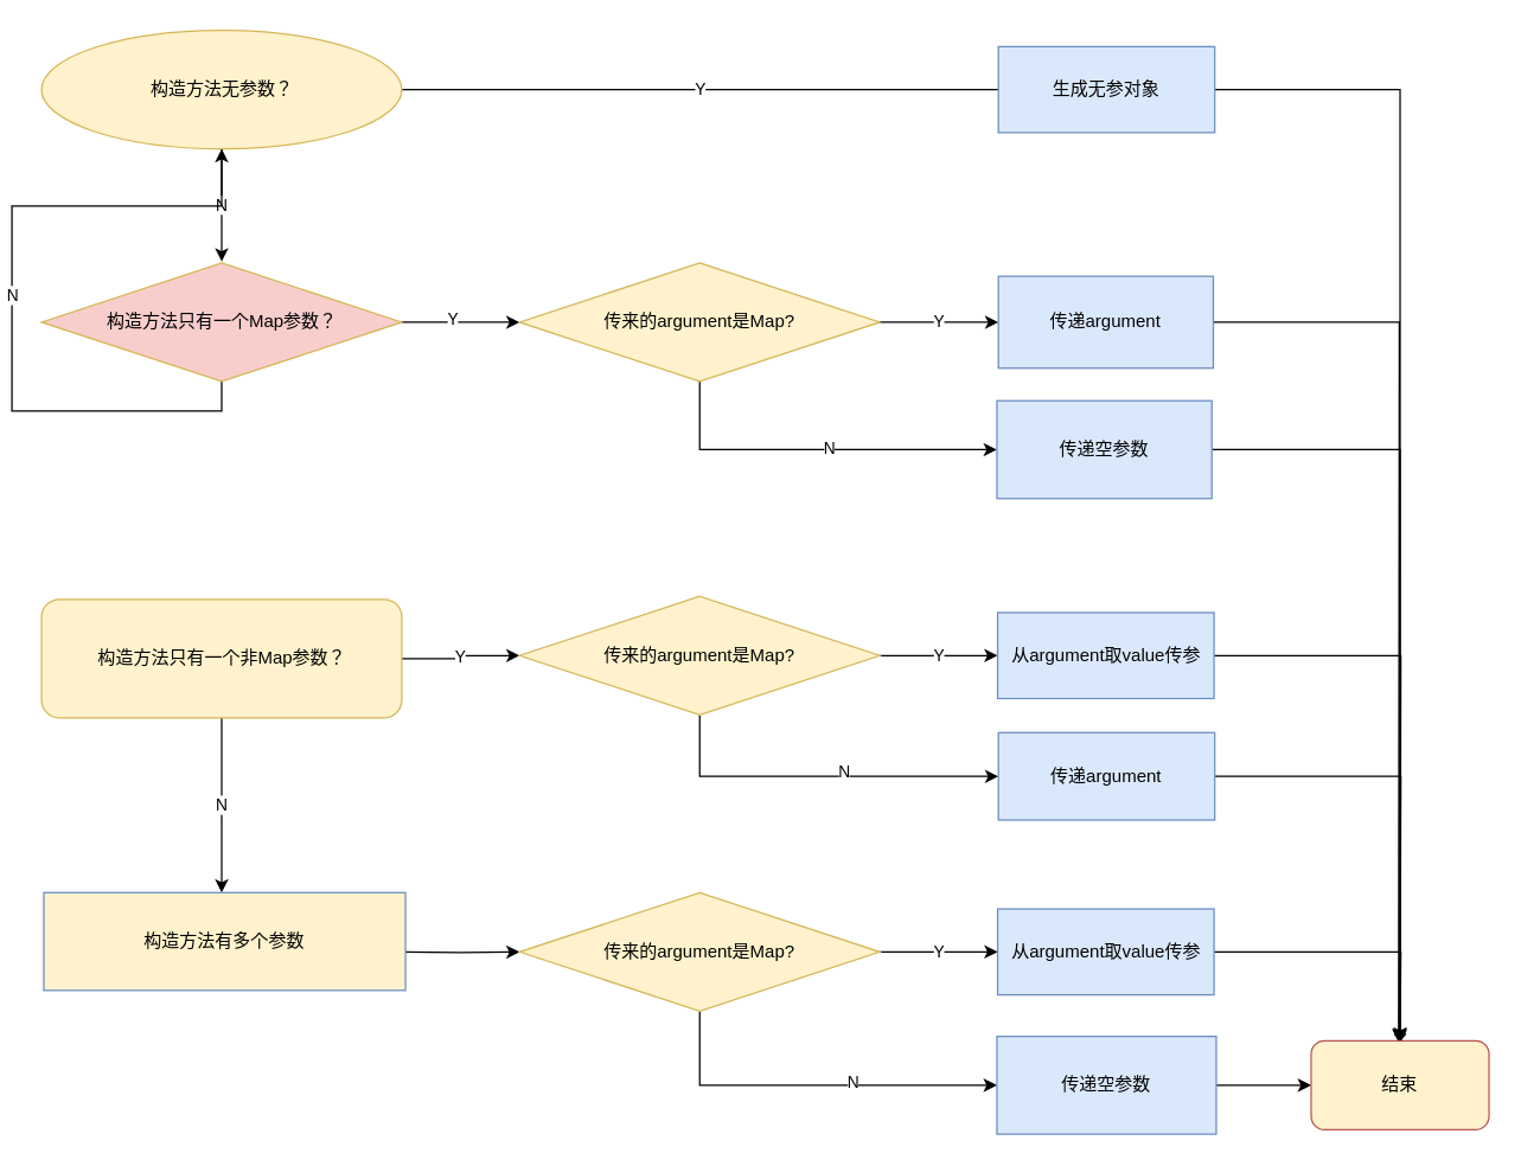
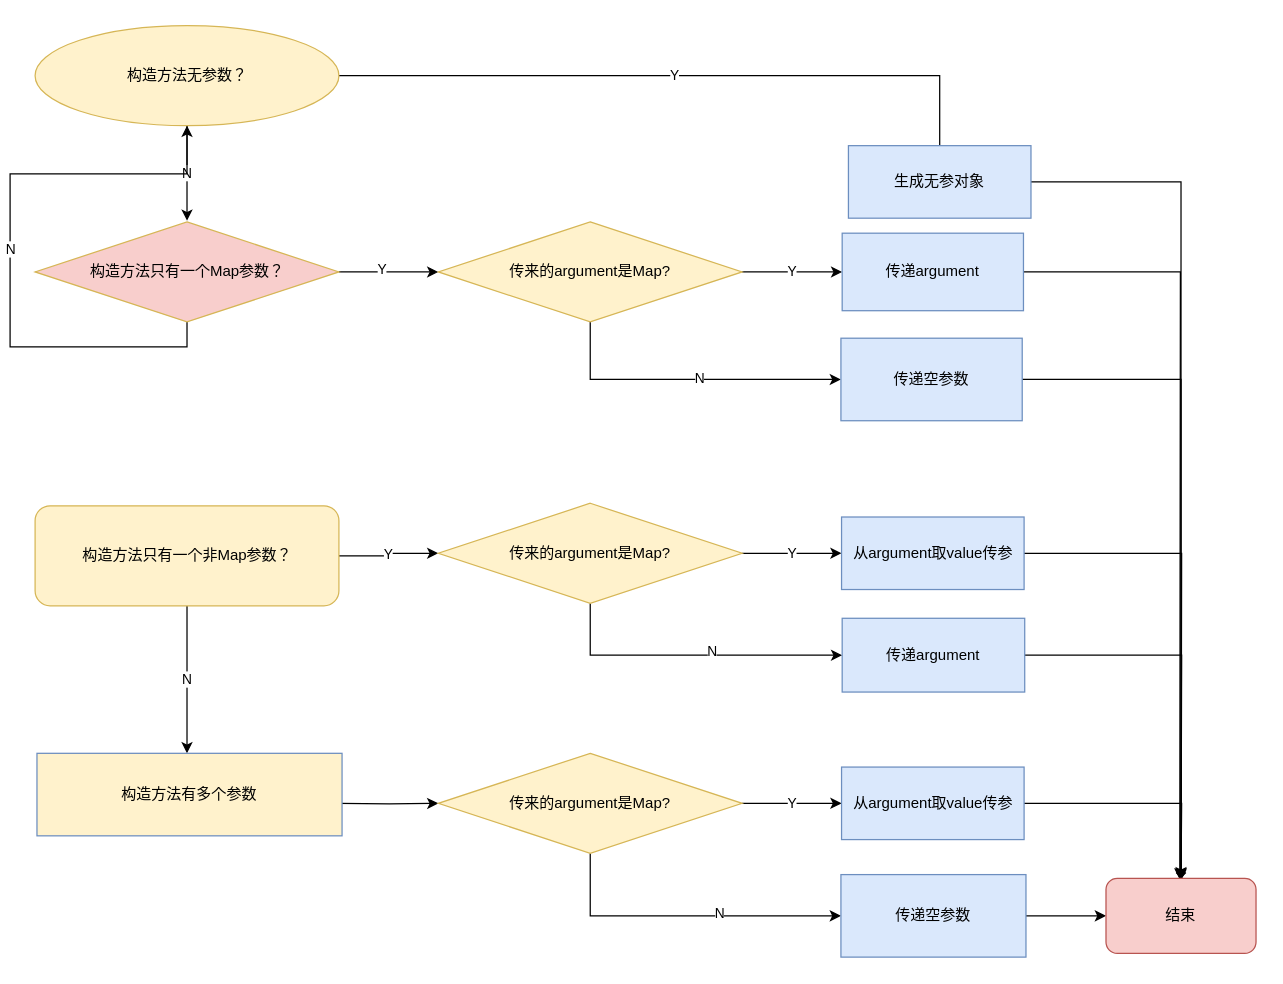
- <mxCell id="32" value="生成无参对象" style="rounded=0;whiteSpace=wrap;html=1;fillColor=#dae8fc;strokeColor=#6c8ebf;" vertex="1" parent="1"><mxGeometry x="666" y="31" width="146" height="58" as="geometry" /></mxCell>
+ <mxCell id="32" value="生成无参对象" style="rounded=0;whiteSpace=wrap;html=1;fillColor=#dae8fc;strokeColor=#6c8ebf;" vertex="1" parent="1"><mxGeometry x="671" y="116" width="146" height="58" as="geometry" /></mxCell>
- <mxCell id="40" value="结束" style="rounded=1;whiteSpace=wrap;html=1;fillColor=#fff2cc;strokeColor=#b85450;" vertex="1" parent="1"><mxGeometry x="877" y="702" width="120" height="60" as="geometry" /></mxCell>
+ <mxCell id="40" value="结束" style="rounded=1;whiteSpace=wrap;html=1;fillColor=#f8cecc;strokeColor=#b85450;" vertex="1" parent="1"><mxGeometry x="877" y="702" width="120" height="60" as="geometry" /></mxCell>
